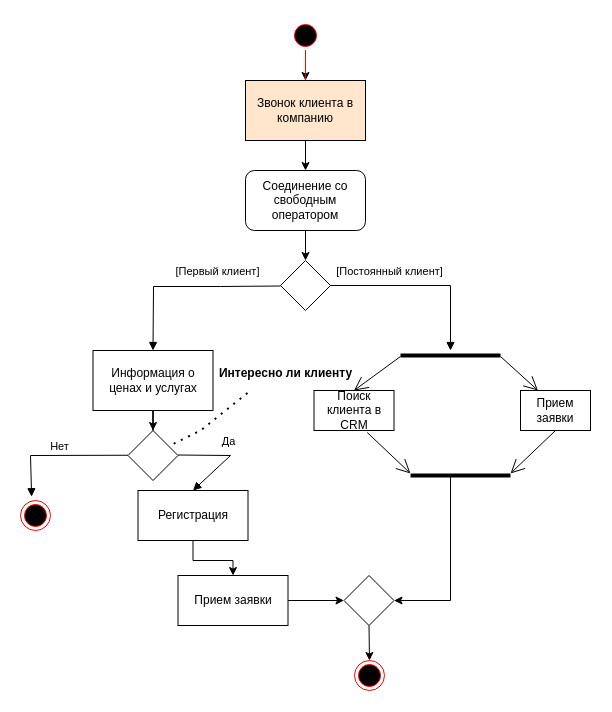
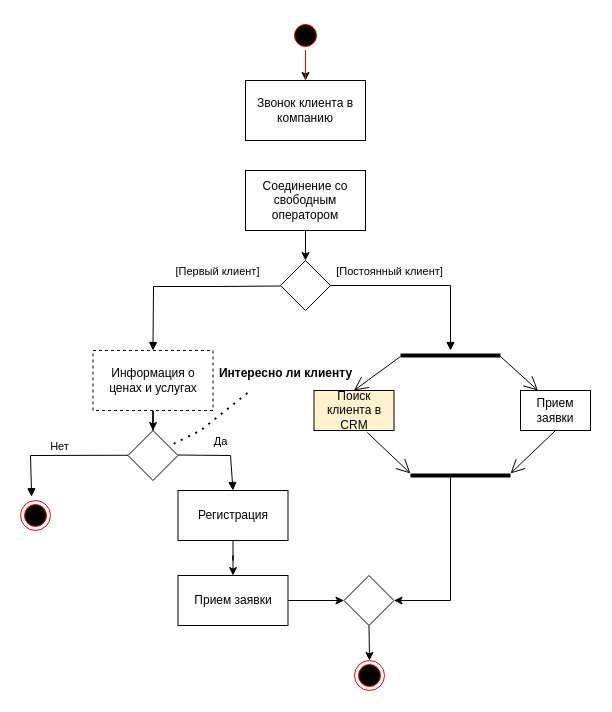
- <mxCell id="6" value="Звонок клиента в компанию" style="whiteSpace=wrap;html=1;fillColor=#ffe6cc;" vertex="1" parent="1"><mxGeometry x="245" y="80" width="120" height="60" as="geometry" /></mxCell>
+ <mxCell id="6" value="Звонок клиента в компанию" style="whiteSpace=wrap;html=1;" vertex="1" parent="1"><mxGeometry x="245" y="80" width="120" height="60" as="geometry" /></mxCell>
- <mxCell id="5" value="" style="edgeStyle=orthogonalEdgeStyle;rounded=0;orthogonalLoop=1;jettySize=auto;html=1;" edge="1" parent="1" source="6" target="8"><mxGeometry relative="1" as="geometry" /></mxCell>
- <mxCell id="8" value="Соединение со свободным оператором" style="whiteSpace=wrap;html=1;rounded=1;" vertex="1" parent="1"><mxGeometry x="245" y="170" width="120" height="60" as="geometry" /></mxCell>
+ <mxCell id="8" value="Соединение со свободным оператором" style="whiteSpace=wrap;html=1;" vertex="1" parent="1"><mxGeometry x="245" y="170" width="120" height="60" as="geometry" /></mxCell>
- <mxCell id="11" value="Информация о ценах и услугах" style="whiteSpace=wrap;html=1;" vertex="1" parent="1"><mxGeometry x="92.5" y="350" width="120" height="60" as="geometry" /></mxCell>
+ <mxCell id="11" value="Информация о ценах и услугах" style="whiteSpace=wrap;html=1;dashed=1;" vertex="1" parent="1"><mxGeometry x="92.5" y="350" width="120" height="60" as="geometry" /></mxCell>
- <mxCell id="16" value="Поиск клиента в CRM" style="html=1;whiteSpace=wrap;" vertex="1" parent="1"><mxGeometry x="313.5" y="390" width="80" height="40" as="geometry" /></mxCell>
+ <mxCell id="16" value="Поиск клиента в CRM" style="html=1;whiteSpace=wrap;fillColor=#fff2cc;" vertex="1" parent="1"><mxGeometry x="313.5" y="390" width="80" height="40" as="geometry" /></mxCell>
- <mxCell id="28" value="Регистрация" style="html=1;whiteSpace=wrap;" vertex="1" parent="1"><mxGeometry x="137.5" y="490" width="110" height="50" as="geometry" /></mxCell>
+ <mxCell id="28" value="Регистрация" style="html=1;whiteSpace=wrap;" vertex="1" parent="1"><mxGeometry x="177.5" y="490" width="110" height="50" as="geometry" /></mxCell>
